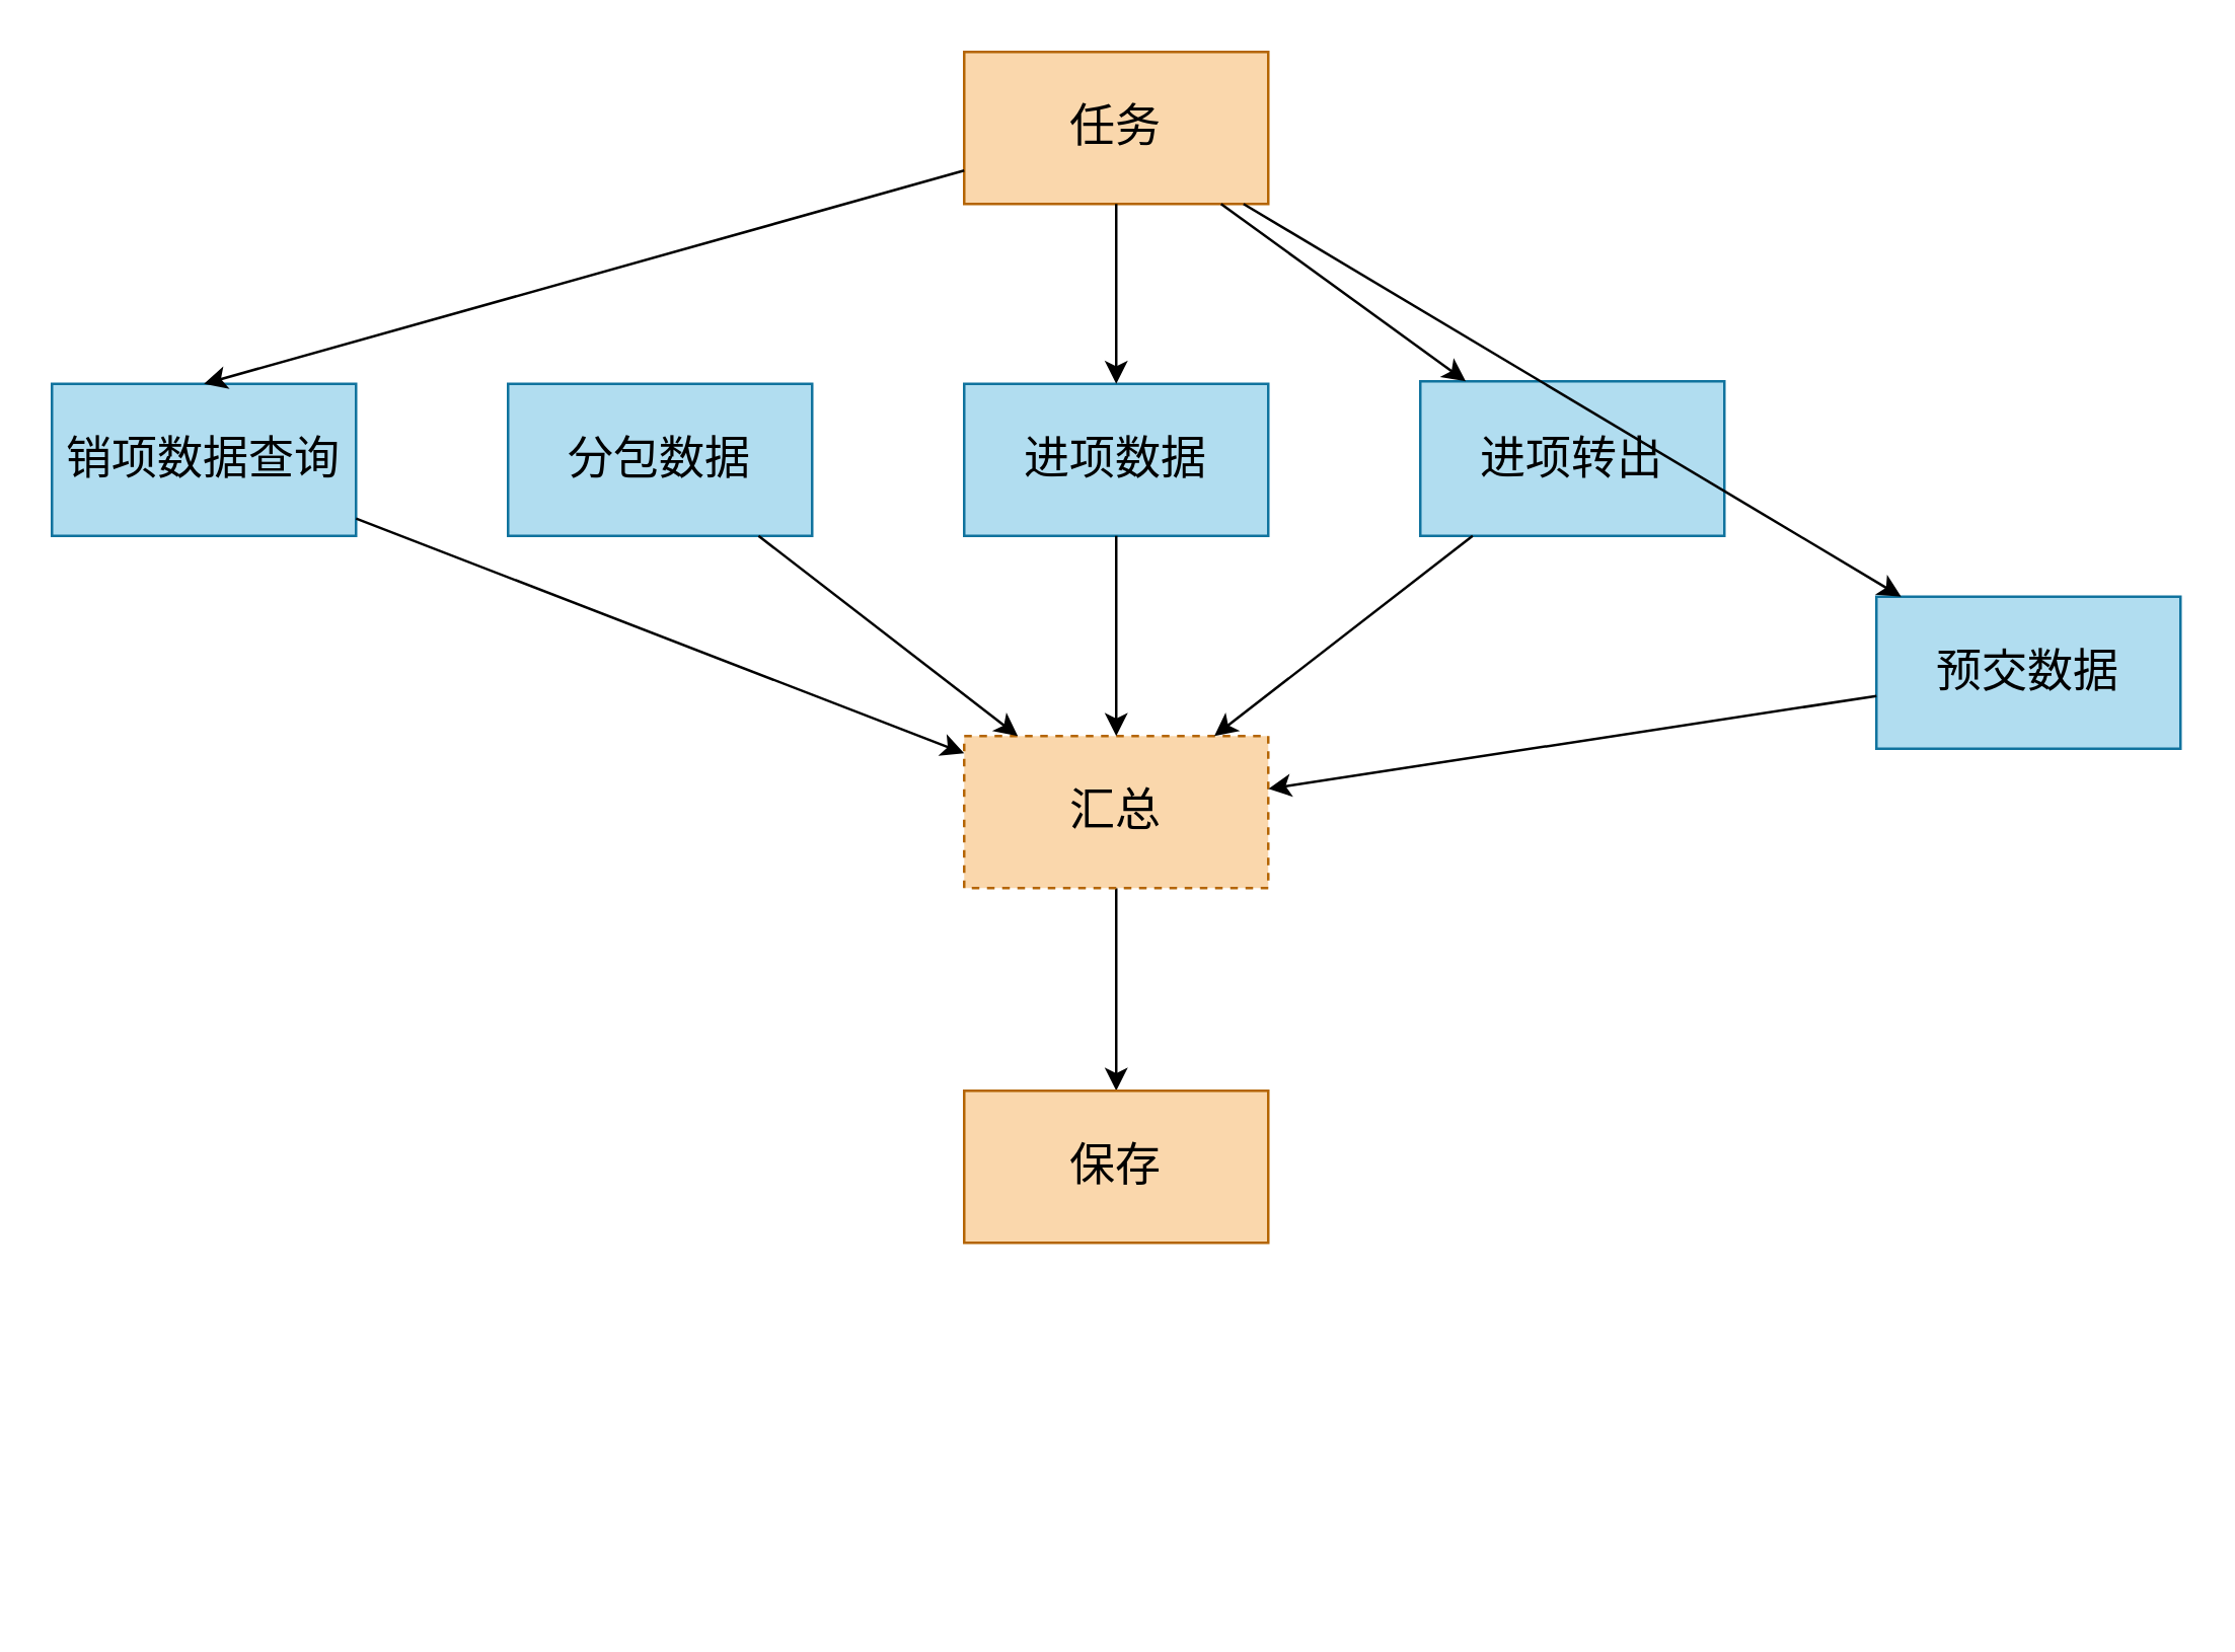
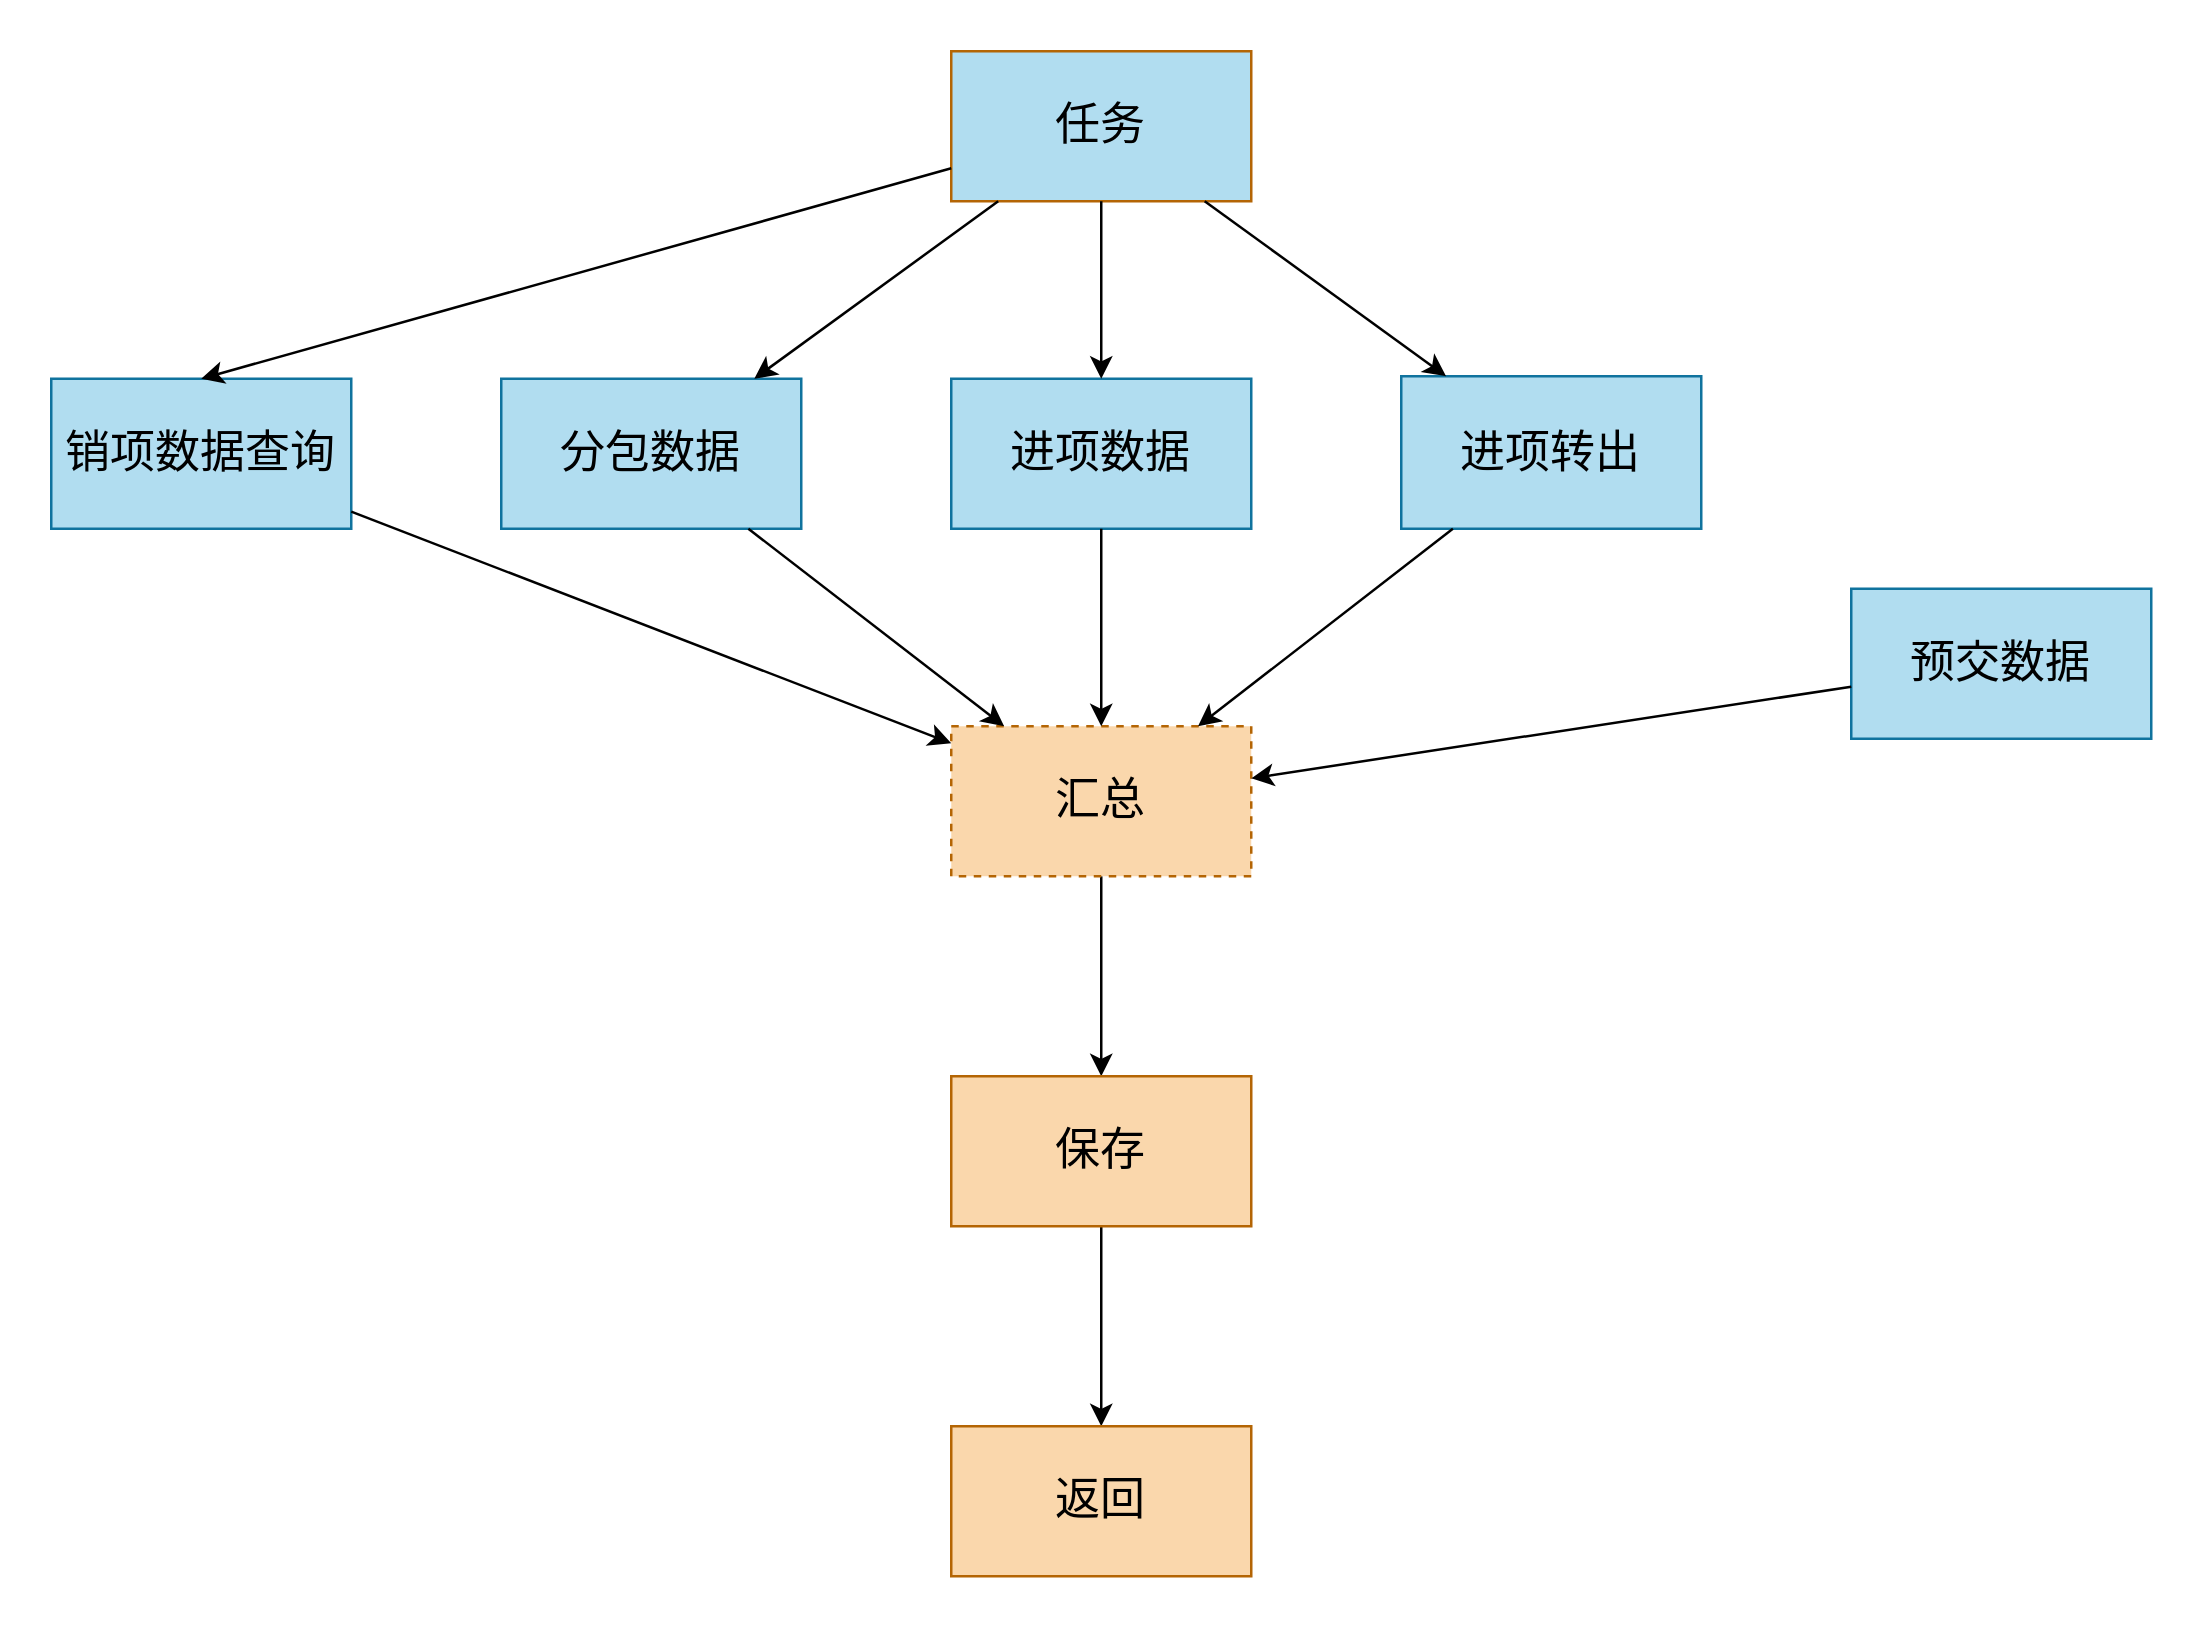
- <mxCell id="2" value="任务" style="rounded=0;whiteSpace=wrap;html=1;fillColor=#fad7ac;strokeColor=#b46504;fontFamily=Helvetica;fontSize=18;" parent="1" vertex="1"><mxGeometry x="380" y="20" width="120" height="60" as="geometry" /></mxCell>
+ <mxCell id="2" value="任务" style="rounded=0;whiteSpace=wrap;html=1;fillColor=#b1ddf0;strokeColor=#b46504;fontFamily=Helvetica;fontSize=18;" parent="1" vertex="1"><mxGeometry x="380" y="20" width="120" height="60" as="geometry" /></mxCell>
- <mxCell id="11" value="" style="endArrow=classic;html=1;fontFamily=Helvetica;fontSize=18;" parent="1" source="2" target="7" edge="1"><mxGeometry width="50" height="50" relative="1" as="geometry"><mxPoint x="420" y="102" as="sourcePoint" /><mxPoint x="30" y="180" as="targetPoint" /></mxGeometry></mxCell>
+ <mxCell id="11" value="" style="endArrow=classic;html=1;fontFamily=Helvetica;fontSize=18;" parent="1" source="2" target="4" edge="1"><mxGeometry width="50" height="50" relative="1" as="geometry"><mxPoint x="420" y="102" as="sourcePoint" /><mxPoint x="30" y="180" as="targetPoint" /></mxGeometry></mxCell>
+ <mxCell id="14" value="" style="edgeStyle=orthogonalEdgeStyle;rounded=0;orthogonalLoop=1;jettySize=auto;html=1;fontFamily=Helvetica;fontSize=18;" parent="1" source="15" target="16" edge="1"><mxGeometry relative="1" as="geometry" /></mxCell>
+ <mxCell id="16" value="返回" style="rounded=0;whiteSpace=wrap;html=1;fillColor=#fad7ac;strokeColor=#b46504;fontFamily=Helvetica;fontSize=18;" parent="1" vertex="1"><mxGeometry x="380" y="570" width="120" height="60" as="geometry" /></mxCell>
